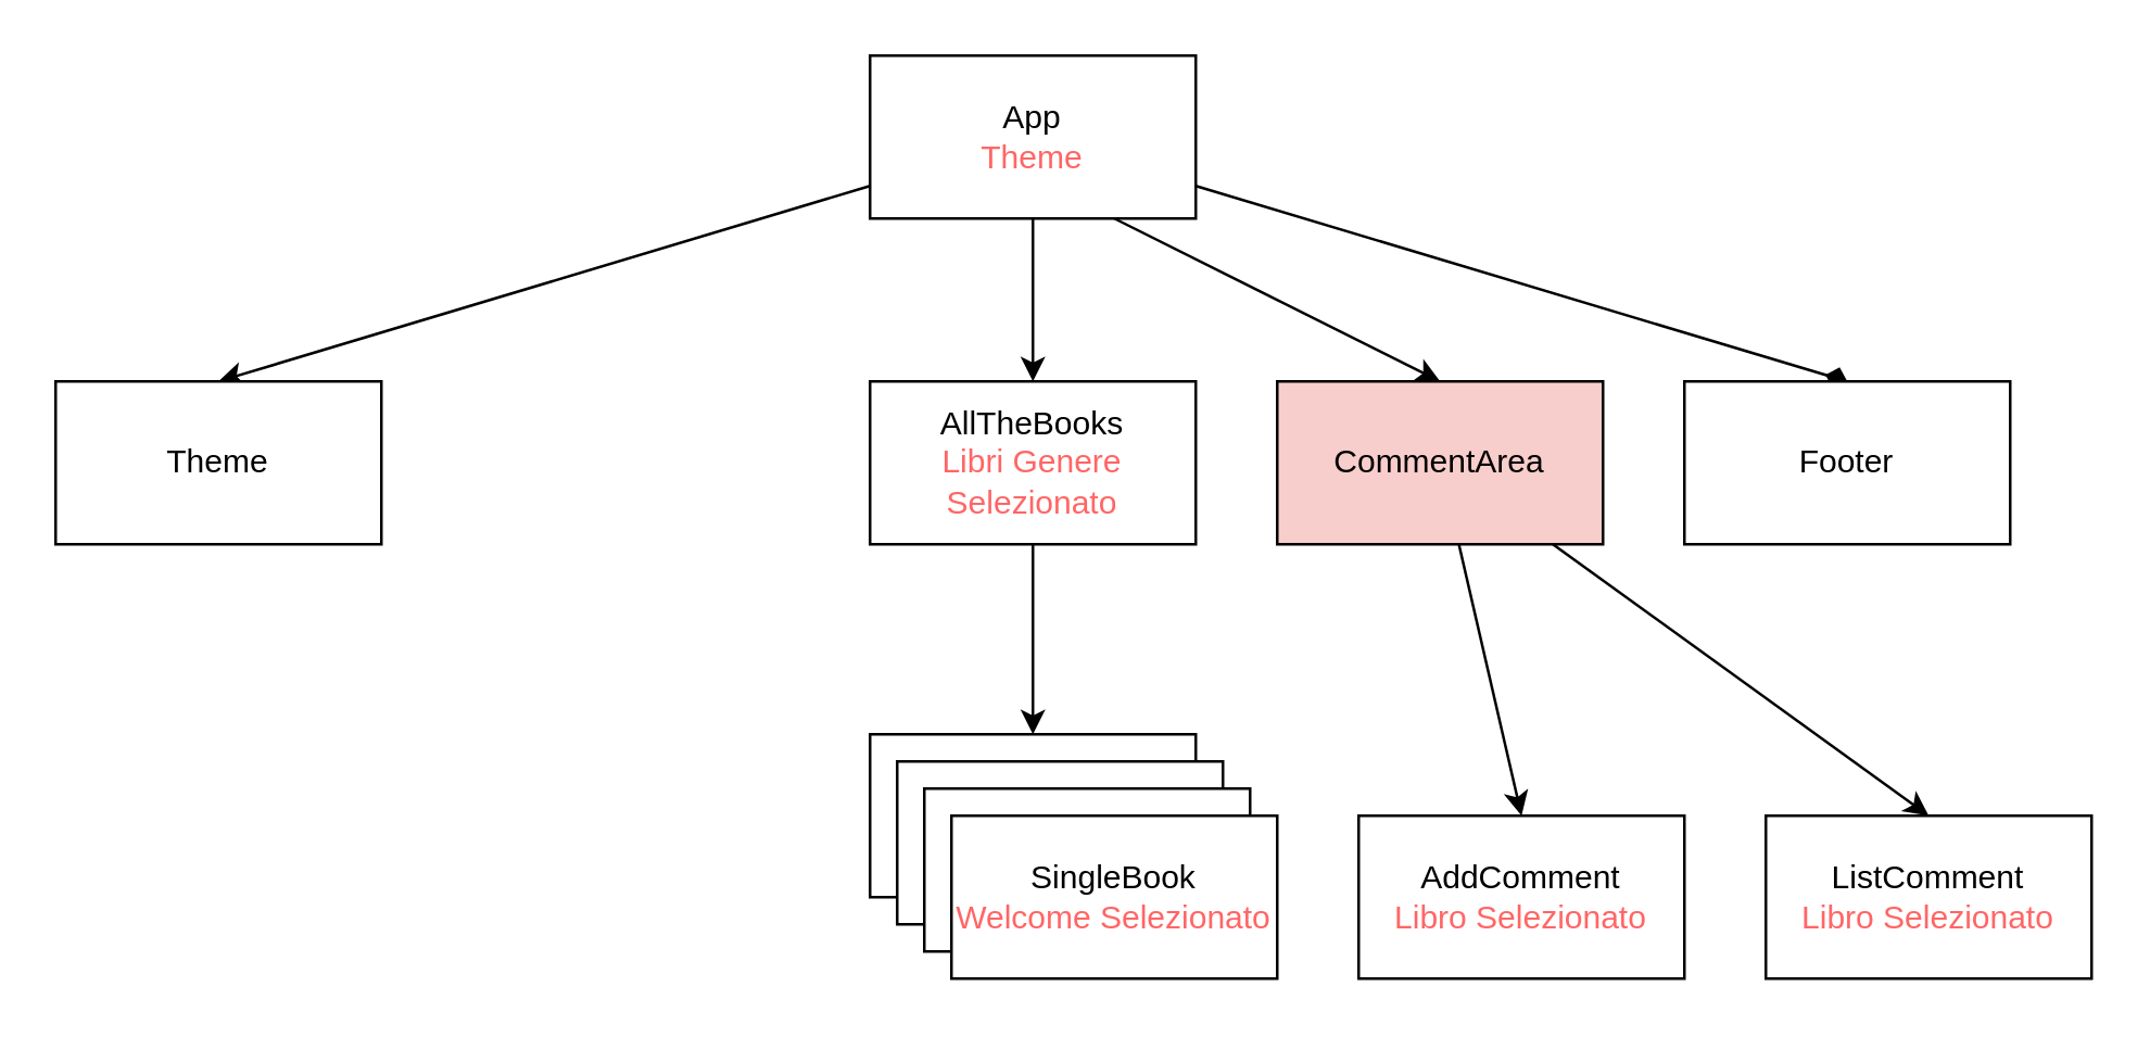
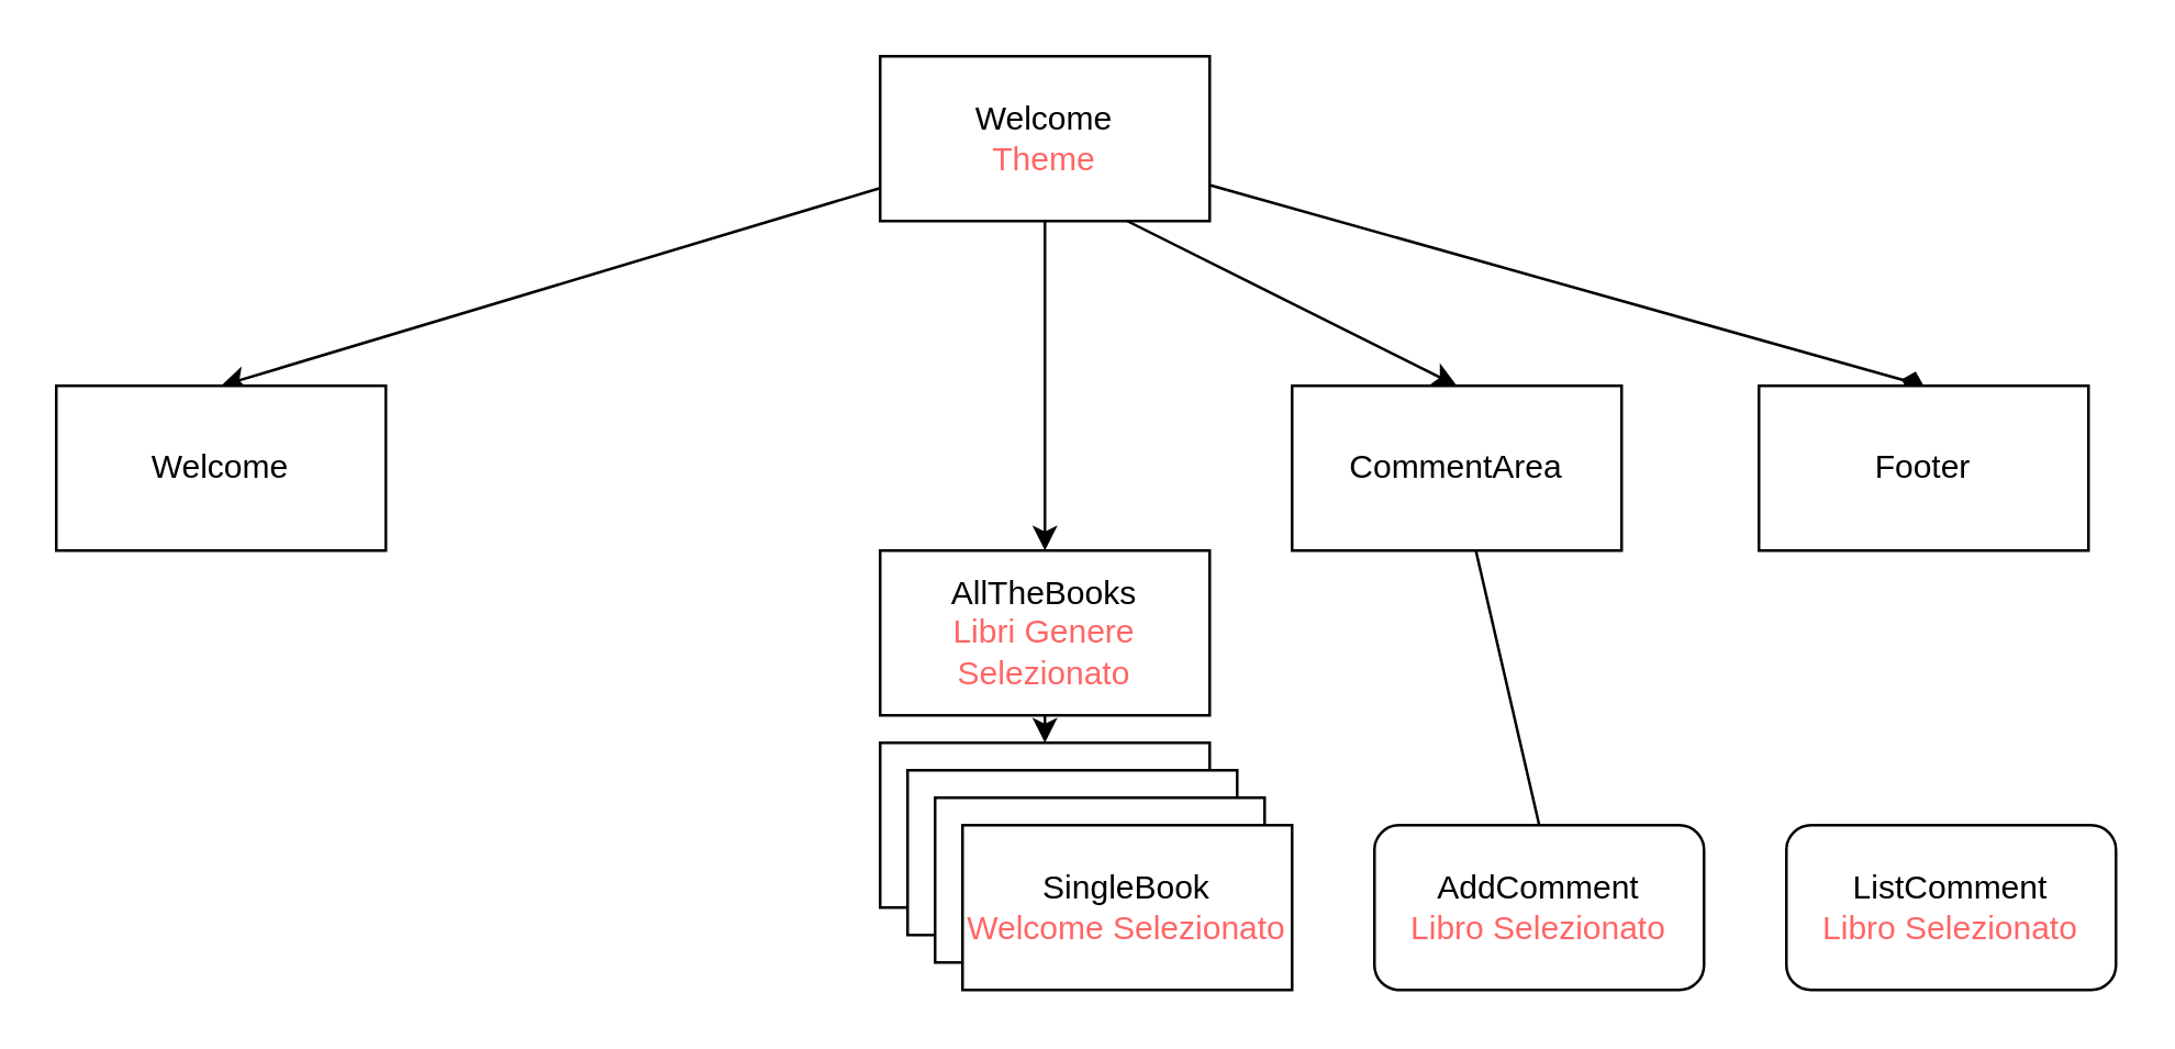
- <mxCell id="5" value="App&lt;br&gt;&lt;font color=&quot;#ff6666&quot;&gt;Theme&lt;/font&gt;" style="rounded=0;whiteSpace=wrap;html=1;" parent="1" vertex="1"><mxGeometry x="320" y="20" width="120" height="60" as="geometry" /></mxCell>
+ <mxCell id="5" value="Welcome&lt;br&gt;&lt;font color=&quot;#ff6666&quot;&gt;Theme&lt;/font&gt;" style="rounded=0;whiteSpace=wrap;html=1;" parent="1" vertex="1"><mxGeometry x="320" y="20" width="120" height="60" as="geometry" /></mxCell>
- <mxCell id="6" value="Theme" style="rounded=0;whiteSpace=wrap;html=1;" parent="1" vertex="1"><mxGeometry x="20" y="140" width="120" height="60" as="geometry" /></mxCell>
+ <mxCell id="6" value="Welcome" style="rounded=0;whiteSpace=wrap;html=1;" parent="1" vertex="1"><mxGeometry x="20" y="140" width="120" height="60" as="geometry" /></mxCell>
- <mxCell id="9" value="AllTheBooks&lt;br&gt;&lt;font color=&quot;#ff6666&quot;&gt;Libri Genere Selezionato&lt;/font&gt;" style="rounded=0;whiteSpace=wrap;html=1;" parent="1" vertex="1"><mxGeometry x="320" y="140" width="120" height="60" as="geometry" /></mxCell>
+ <mxCell id="9" value="AllTheBooks&lt;br&gt;&lt;font color=&quot;#ff6666&quot;&gt;Libri Genere Selezionato&lt;/font&gt;" style="rounded=0;whiteSpace=wrap;html=1;" parent="1" vertex="1"><mxGeometry x="320" y="200" width="120" height="60" as="geometry" /></mxCell>
- <mxCell id="17" value="CommentArea&lt;br&gt;" style="rounded=0;whiteSpace=wrap;html=1;fillColor=#f8cecc;" parent="1" vertex="1"><mxGeometry x="470" y="140" width="120" height="60" as="geometry" /></mxCell>
+ <mxCell id="17" value="CommentArea&lt;br&gt;" style="rounded=0;whiteSpace=wrap;html=1;" parent="1" vertex="1"><mxGeometry x="470" y="140" width="120" height="60" as="geometry" /></mxCell>
- <mxCell id="10" value="Footer" style="rounded=0;whiteSpace=wrap;html=1;" parent="1" vertex="1"><mxGeometry x="620" y="140" width="120" height="60" as="geometry" /></mxCell>
+ <mxCell id="10" value="Footer" style="rounded=0;whiteSpace=wrap;html=1;" parent="1" vertex="1"><mxGeometry x="640" y="140" width="120" height="60" as="geometry" /></mxCell>
- <mxCell id="16" style="edgeStyle=none;html=1;entryX=0.5;entryY=0;entryDx=0;entryDy=0;" parent="1" source="17" target="19" edge="1"><mxGeometry relative="1" as="geometry" /></mxCell>
- <mxCell id="15" style="edgeStyle=none;html=1;entryX=0.5;entryY=0;entryDx=0;entryDy=0;" parent="1" source="17" target="18" edge="1"><mxGeometry relative="1" as="geometry" /></mxCell>
+ <mxCell id="15" style="edgeStyle=none;html=1;entryX=0.5;entryY=0;entryDx=0;entryDy=0;endArrow=none;" parent="1" source="17" target="18" edge="1"><mxGeometry relative="1" as="geometry" /></mxCell>
- <mxCell id="18" value="AddComment&lt;br&gt;&lt;font color=&quot;#ff6666&quot;&gt;Libro Selezionato&lt;/font&gt;" style="rounded=0;whiteSpace=wrap;html=1;" parent="1" vertex="1"><mxGeometry x="500" y="300" width="120" height="60" as="geometry" /></mxCell>
+ <mxCell id="18" value="AddComment&lt;br&gt;&lt;font color=&quot;#ff6666&quot;&gt;Libro Selezionato&lt;/font&gt;" style="whiteSpace=wrap;html=1;rounded=1;" parent="1" vertex="1"><mxGeometry x="500" y="300" width="120" height="60" as="geometry" /></mxCell>
- <mxCell id="19" value="ListComment&lt;br&gt;&lt;font color=&quot;#ff6666&quot;&gt;Libro Selezionato&lt;/font&gt;" style="rounded=0;whiteSpace=wrap;html=1;" parent="1" vertex="1"><mxGeometry x="650" y="300" width="120" height="60" as="geometry" /></mxCell>
+ <mxCell id="19" value="ListComment&lt;br&gt;&lt;font color=&quot;#ff6666&quot;&gt;Libro Selezionato&lt;/font&gt;" style="whiteSpace=wrap;html=1;rounded=1;" parent="1" vertex="1"><mxGeometry x="650" y="300" width="120" height="60" as="geometry" /></mxCell>
